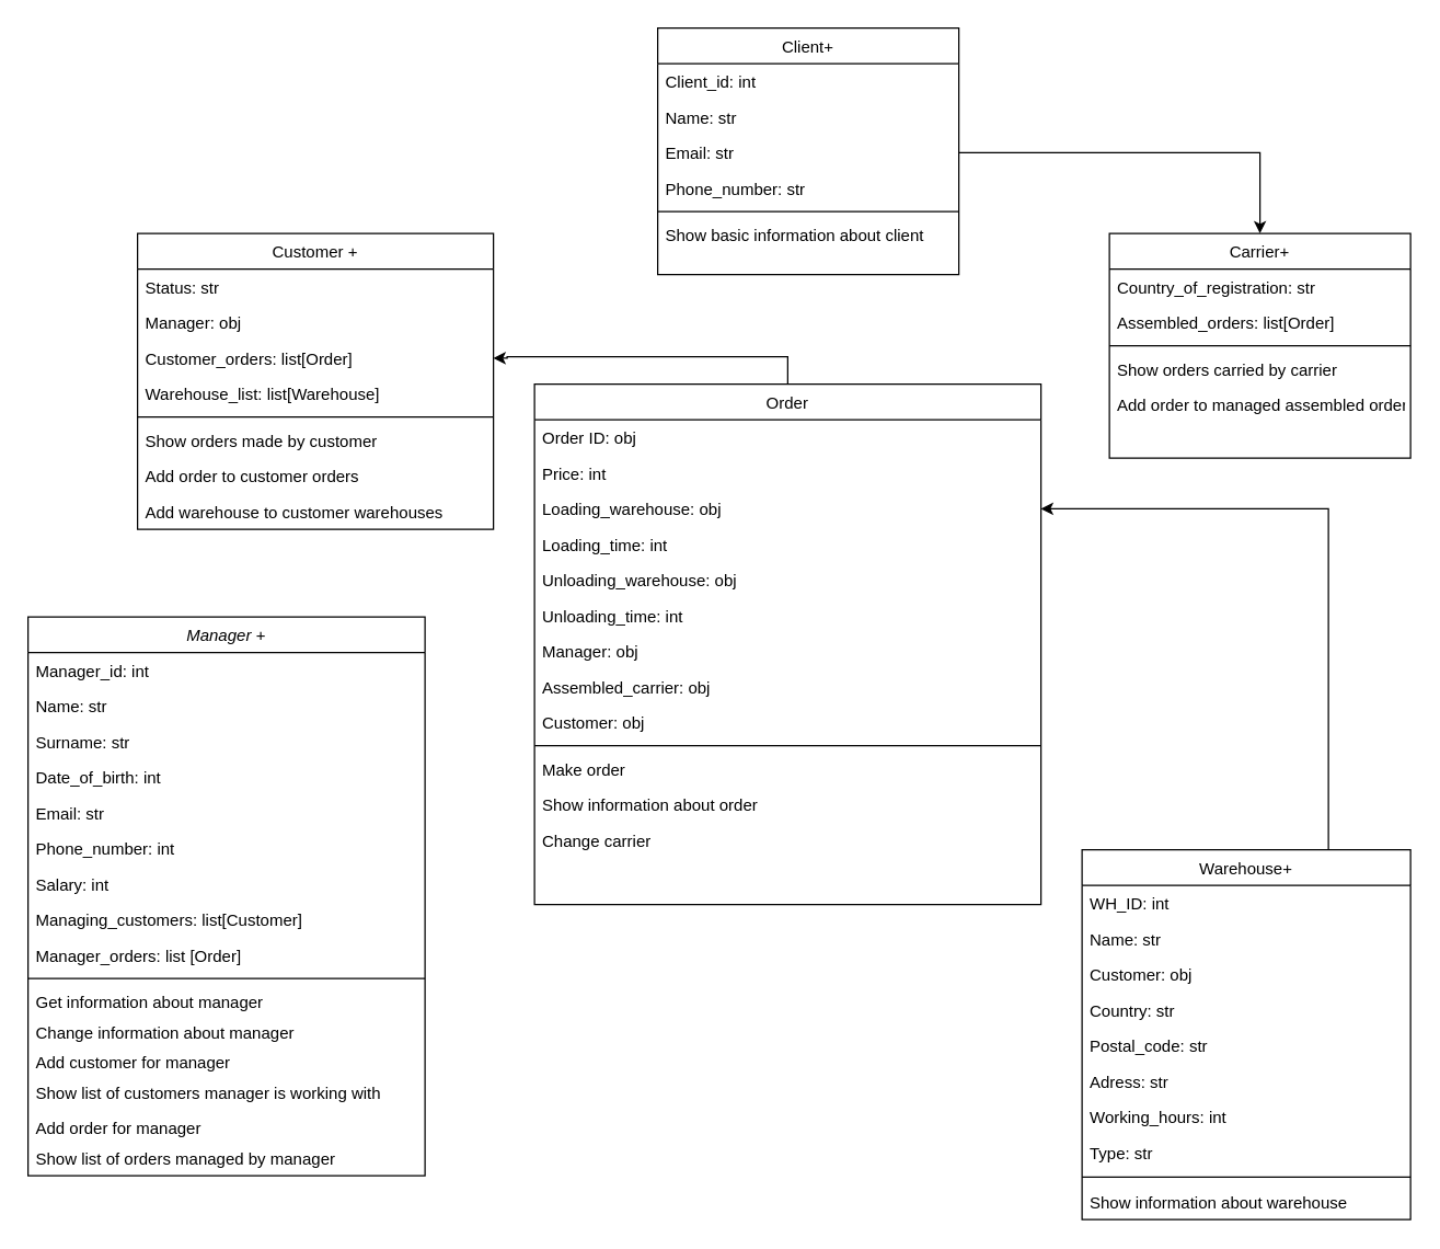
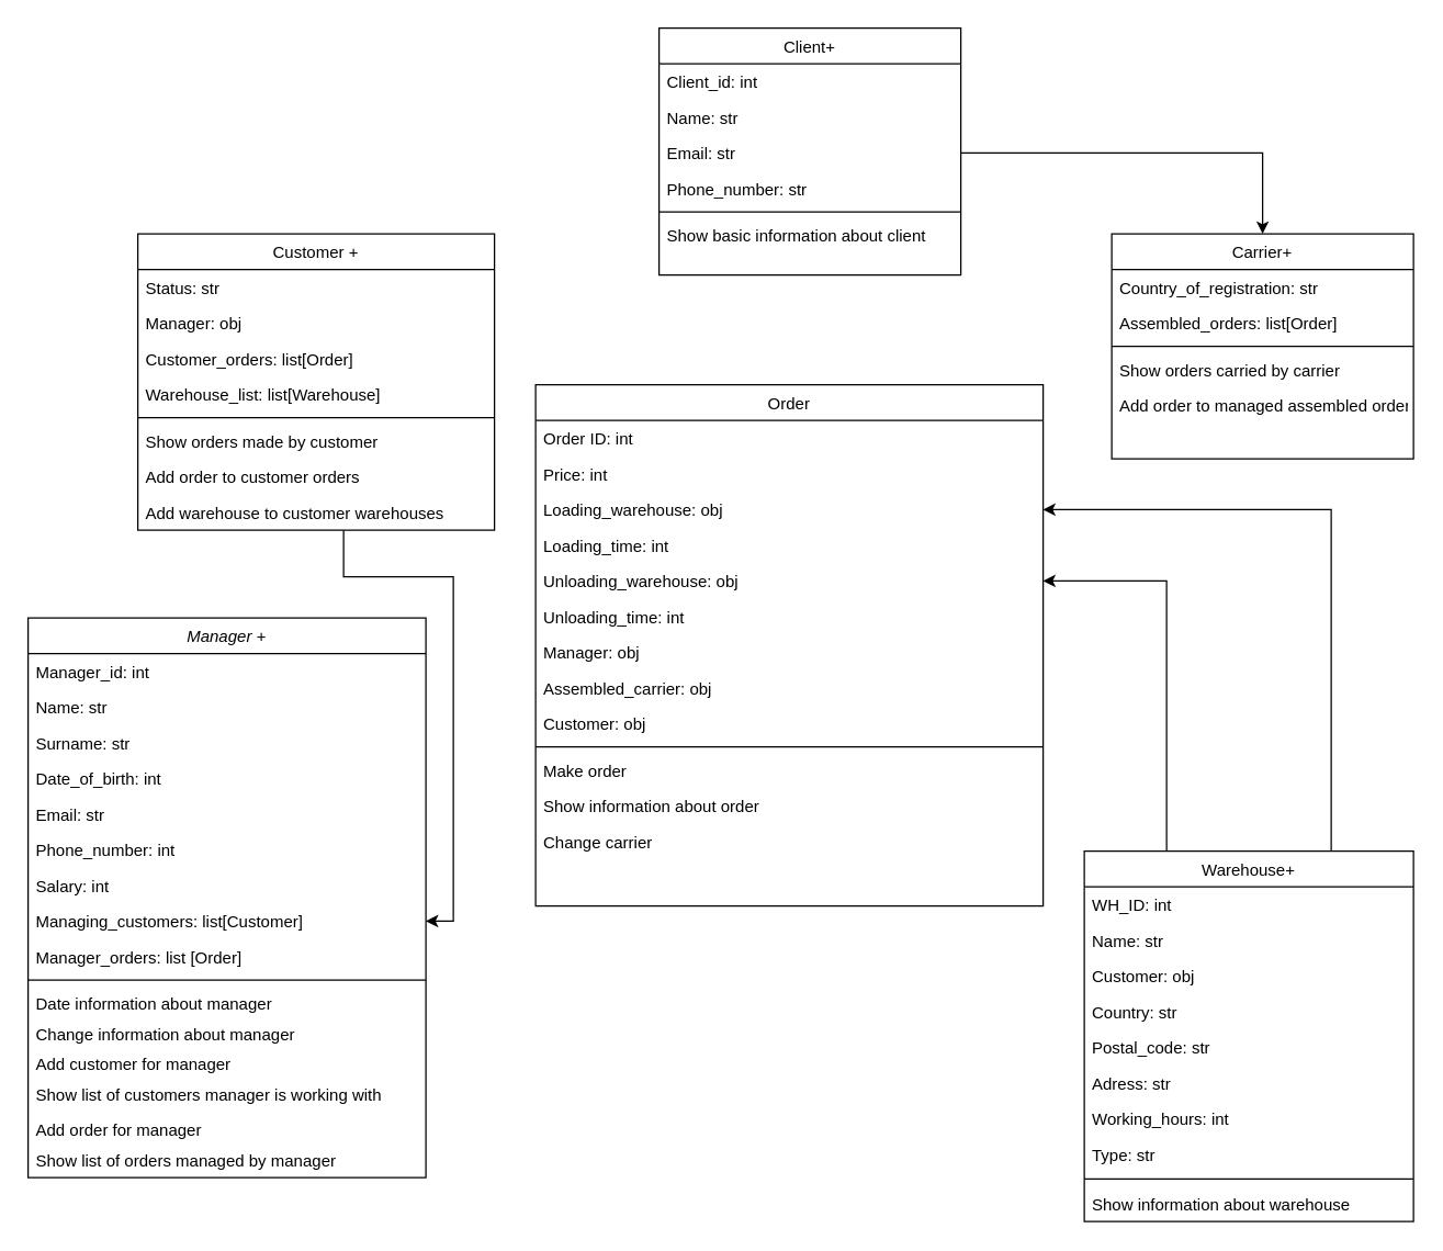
- <mxCell id="19" style="edgeStyle=orthogonalEdgeStyle;rounded=0;orthogonalLoop=1;jettySize=auto;html=1;entryX=1;entryY=0.5;entryDx=0;entryDy=0;" parent="1" source="20" target="38" edge="1"><mxGeometry relative="1" as="geometry" /></mxCell>
- <mxCell id="21" value="Order ID: obj" style="text;align=left;verticalAlign=top;spacingLeft=4;spacingRight=4;overflow=hidden;rotatable=0;points=[[0,0.5],[1,0.5]];portConstraint=eastwest;" parent="20" vertex="1"><mxGeometry y="26" width="370" height="26" as="geometry" /></mxCell>
+ <mxCell id="21" value="Order ID: int" style="text;align=left;verticalAlign=top;spacingLeft=4;spacingRight=4;overflow=hidden;rotatable=0;points=[[0,0.5],[1,0.5]];portConstraint=eastwest;" parent="20" vertex="1"><mxGeometry y="26" width="370" height="26" as="geometry" /></mxCell>
+ <mxCell id="58" style="edgeStyle=orthogonalEdgeStyle;rounded=0;orthogonalLoop=1;jettySize=auto;html=1;exitX=0.25;exitY=0;exitDx=0;exitDy=0;" parent="1" source="59" target="25" edge="1"><mxGeometry relative="1" as="geometry" /></mxCell>
+ <mxCell id="34" style="edgeStyle=orthogonalEdgeStyle;rounded=0;orthogonalLoop=1;jettySize=auto;html=1;entryX=1;entryY=0.5;entryDx=0;entryDy=0;" parent="1" source="35" target="10" edge="1"><mxGeometry relative="1" as="geometry"><Array as="points"><mxPoint x="250" y="420" /><mxPoint x="330" y="420" /><mxPoint x="330" y="671" /></Array></mxGeometry></mxCell>
- <mxCell id="13" value="Get information about manager" style="text;align=left;verticalAlign=top;spacingLeft=4;spacingRight=4;overflow=hidden;rotatable=0;points=[[0,0.5],[1,0.5]];portConstraint=eastwest;" parent="2" vertex="1"><mxGeometry y="268" width="290" height="22" as="geometry" /></mxCell>
+ <mxCell id="13" value="Date information about manager" style="text;align=left;verticalAlign=top;spacingLeft=4;spacingRight=4;overflow=hidden;rotatable=0;points=[[0,0.5],[1,0.5]];portConstraint=eastwest;" parent="2" vertex="1"><mxGeometry y="268" width="290" height="22" as="geometry" /></mxCell>
